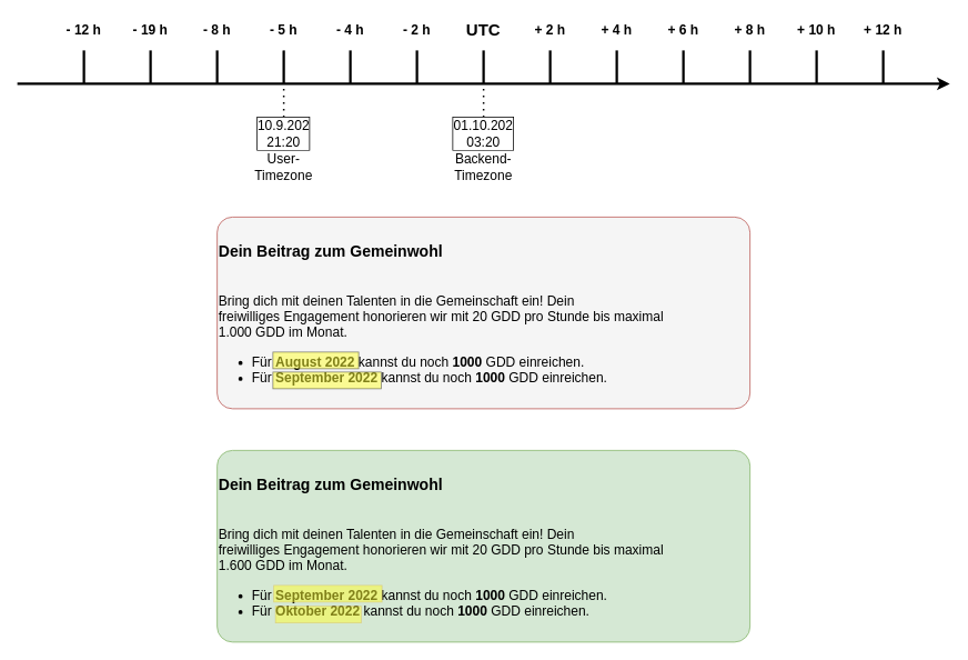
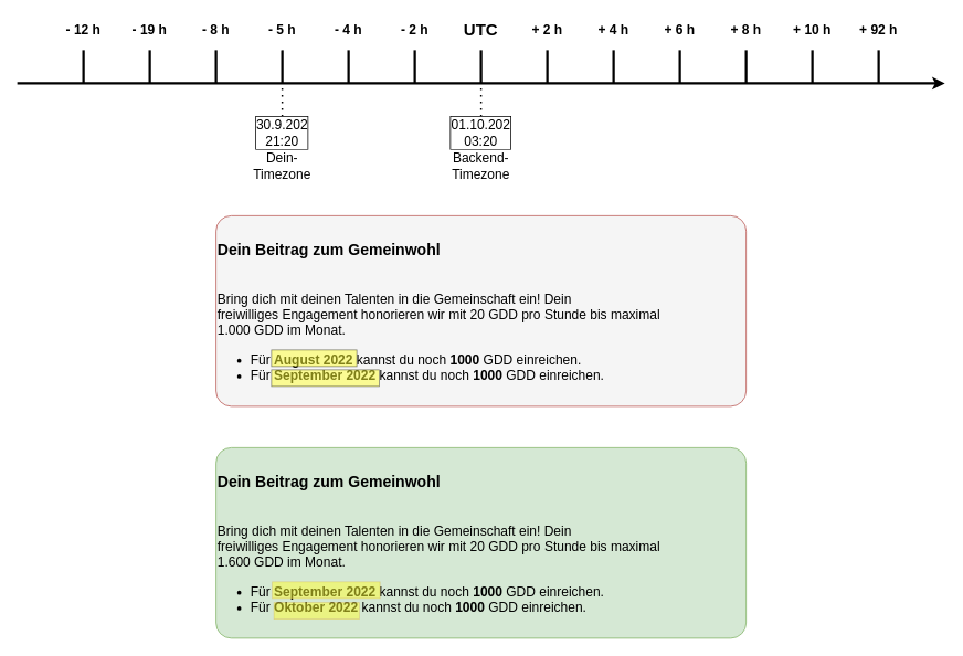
- <mxCell id="23" value="+ 12 h" style="text;html=1;strokeColor=none;fillColor=none;align=center;verticalAlign=middle;whiteSpace=wrap;rounded=0;fontSize=16;fontStyle=1" vertex="1" parent="1"><mxGeometry x="1030" y="20" width="60" height="30" as="geometry" /></mxCell>
+ <mxCell id="23" value="+ 92 h" style="text;html=1;strokeColor=none;fillColor=none;align=center;verticalAlign=middle;whiteSpace=wrap;rounded=0;fontSize=16;fontStyle=1" vertex="1" parent="1"><mxGeometry x="1030" y="20" width="60" height="30" as="geometry" /></mxCell>
- <mxCell id="32" value="10.9.202&lt;br style=&quot;font-size: 16px&quot;&gt;21:20" style="text;html=1;strokeColor=none;fillColor=none;align=center;verticalAlign=middle;whiteSpace=wrap;rounded=0;fontSize=16;labelBackgroundColor=default;labelBorderColor=default;" vertex="1" parent="1"><mxGeometry x="300" y="140" width="80" height="40" as="geometry" /></mxCell>
+ <mxCell id="32" value="30.9.202&lt;br style=&quot;font-size: 16px&quot;&gt;21:20" style="text;html=1;strokeColor=none;fillColor=none;align=center;verticalAlign=middle;whiteSpace=wrap;rounded=0;fontSize=16;labelBackgroundColor=default;labelBorderColor=default;" vertex="1" parent="1"><mxGeometry x="300" y="140" width="80" height="40" as="geometry" /></mxCell>
- <mxCell id="33" value="User-Timezone" style="text;html=1;strokeColor=none;fillColor=none;align=center;verticalAlign=middle;whiteSpace=wrap;rounded=0;labelBackgroundColor=default;labelBorderColor=none;fontSize=16;" vertex="1" parent="1"><mxGeometry x="300" y="180" width="80" height="40" as="geometry" /></mxCell>
+ <mxCell id="33" value="Dein-Timezone" style="text;html=1;strokeColor=none;fillColor=none;align=center;verticalAlign=middle;whiteSpace=wrap;rounded=0;labelBackgroundColor=default;labelBorderColor=none;fontSize=16;" vertex="1" parent="1"><mxGeometry x="300" y="180" width="80" height="40" as="geometry" /></mxCell>
